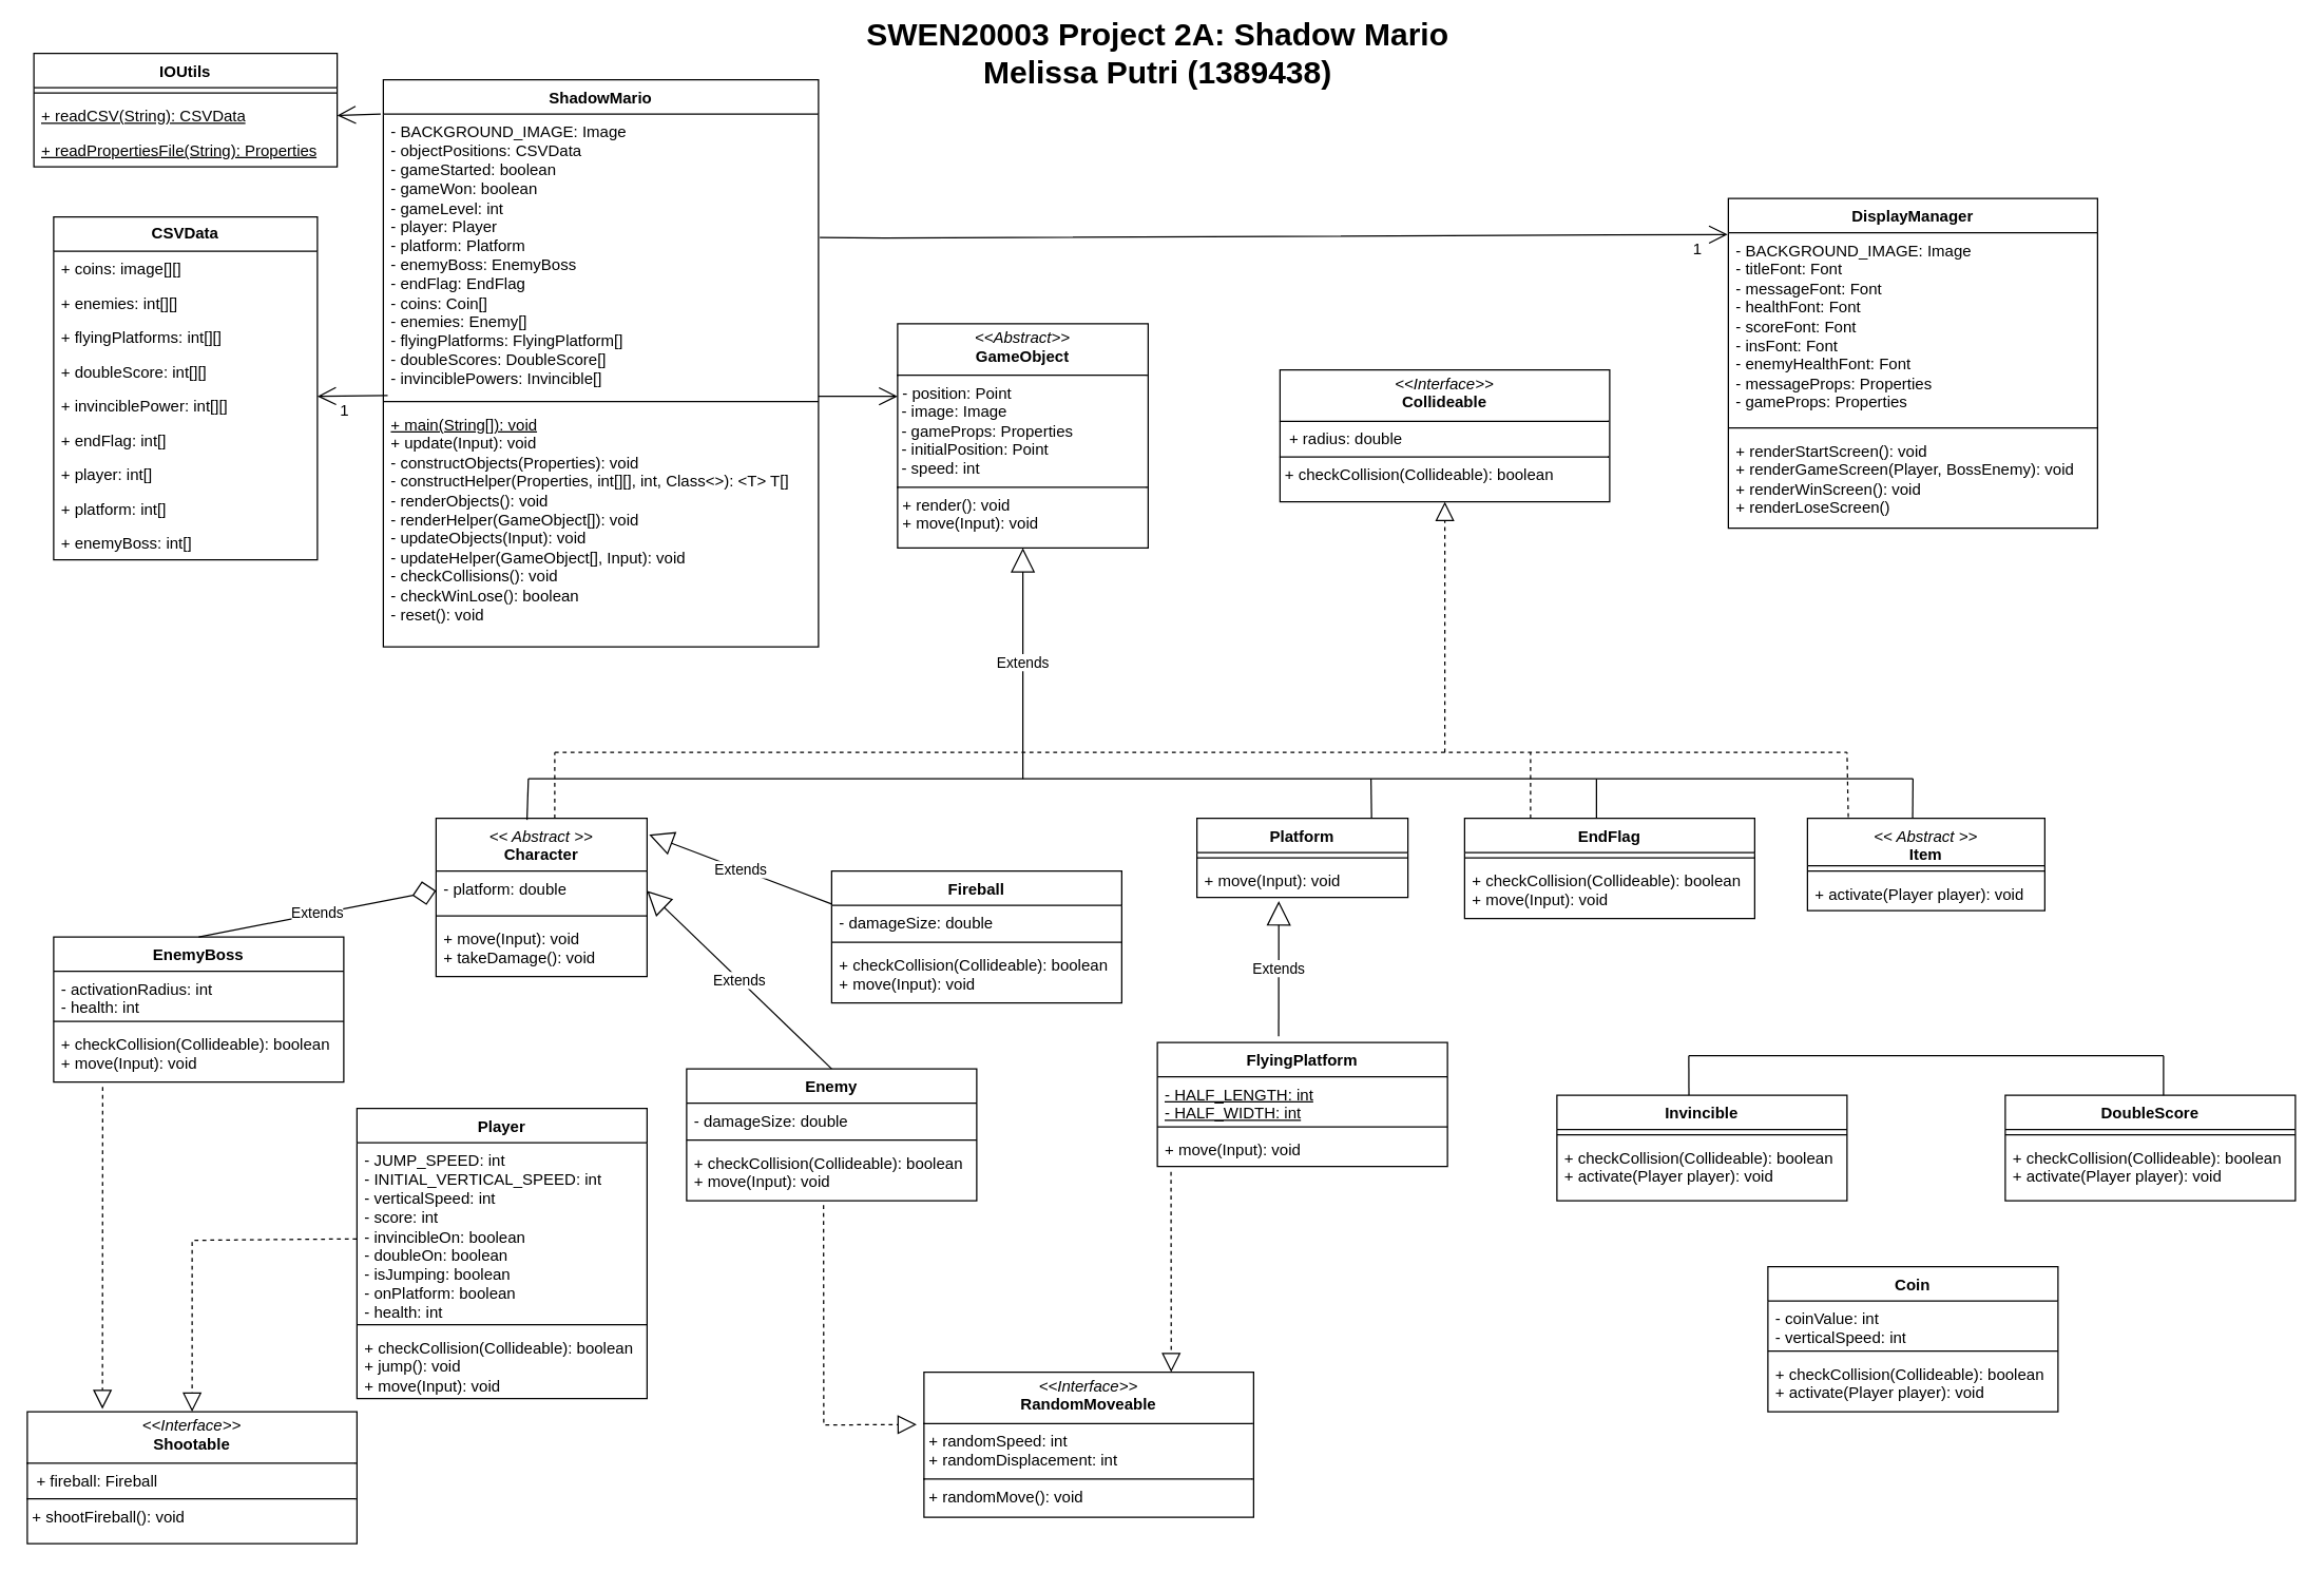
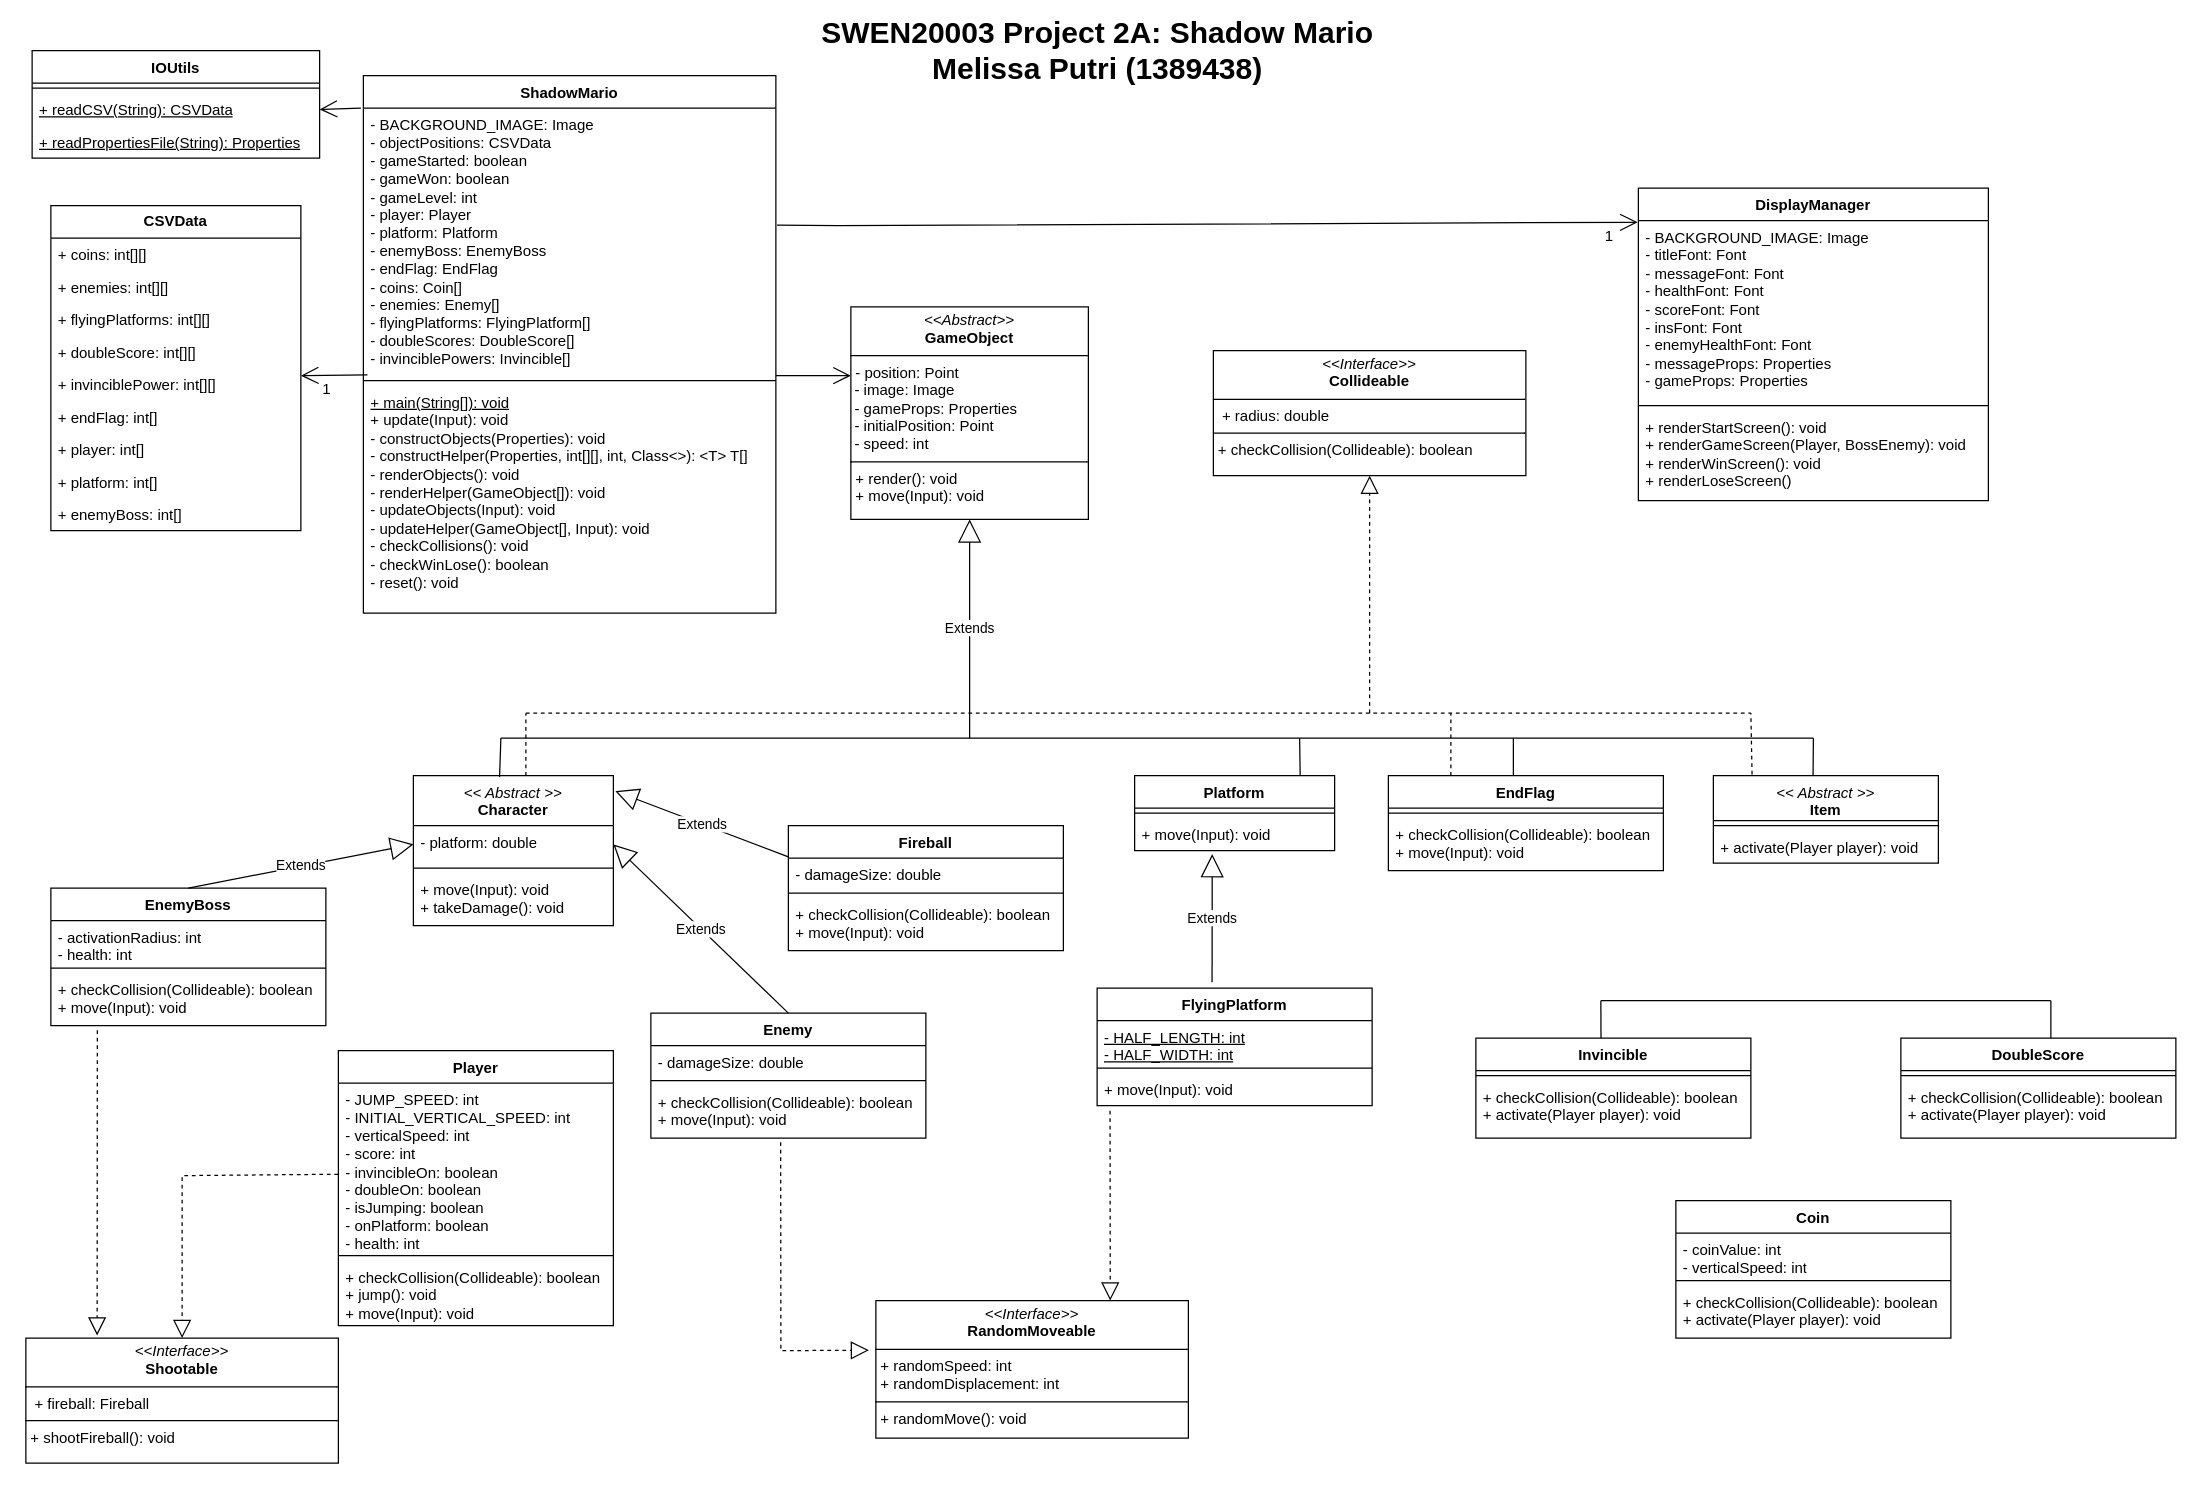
- <mxCell id="8" value="+ coins: image[][]" style="text;strokeColor=none;fillColor=none;align=left;verticalAlign=top;spacingLeft=4;spacingRight=4;overflow=hidden;rotatable=0;points=[[0,0.5],[1,0.5]];portConstraint=eastwest;whiteSpace=wrap;html=1;" vertex="1" parent="7"><mxGeometry y="26" width="200" height="26" as="geometry" /></mxCell>
+ <mxCell id="8" value="+ coins: int[][]" style="text;strokeColor=none;fillColor=none;align=left;verticalAlign=top;spacingLeft=4;spacingRight=4;overflow=hidden;rotatable=0;points=[[0,0.5],[1,0.5]];portConstraint=eastwest;whiteSpace=wrap;html=1;" vertex="1" parent="7"><mxGeometry y="26" width="200" height="26" as="geometry" /></mxCell>
- <mxCell id="81" value="Extends" style="endArrow=diamond;endSize=16;endFill=0;html=1;rounded=0;exitX=0.5;exitY=0;exitDx=0;exitDy=0;entryX=0;entryY=0.5;entryDx=0;entryDy=0;" edge="1" parent="1" source="42" target="24"><mxGeometry width="160" relative="1" as="geometry"><mxPoint x="330" y="820" as="sourcePoint" /><mxPoint x="490" y="820" as="targetPoint" /></mxGeometry></mxCell>
+ <mxCell id="81" value="Extends" style="endArrow=block;endSize=16;endFill=0;html=1;rounded=0;exitX=0.5;exitY=0;exitDx=0;exitDy=0;entryX=0;entryY=0.5;entryDx=0;entryDy=0;" edge="1" parent="1" source="42" target="24"><mxGeometry width="160" relative="1" as="geometry"><mxPoint x="330" y="820" as="sourcePoint" /><mxPoint x="490" y="820" as="targetPoint" /></mxGeometry></mxCell>
